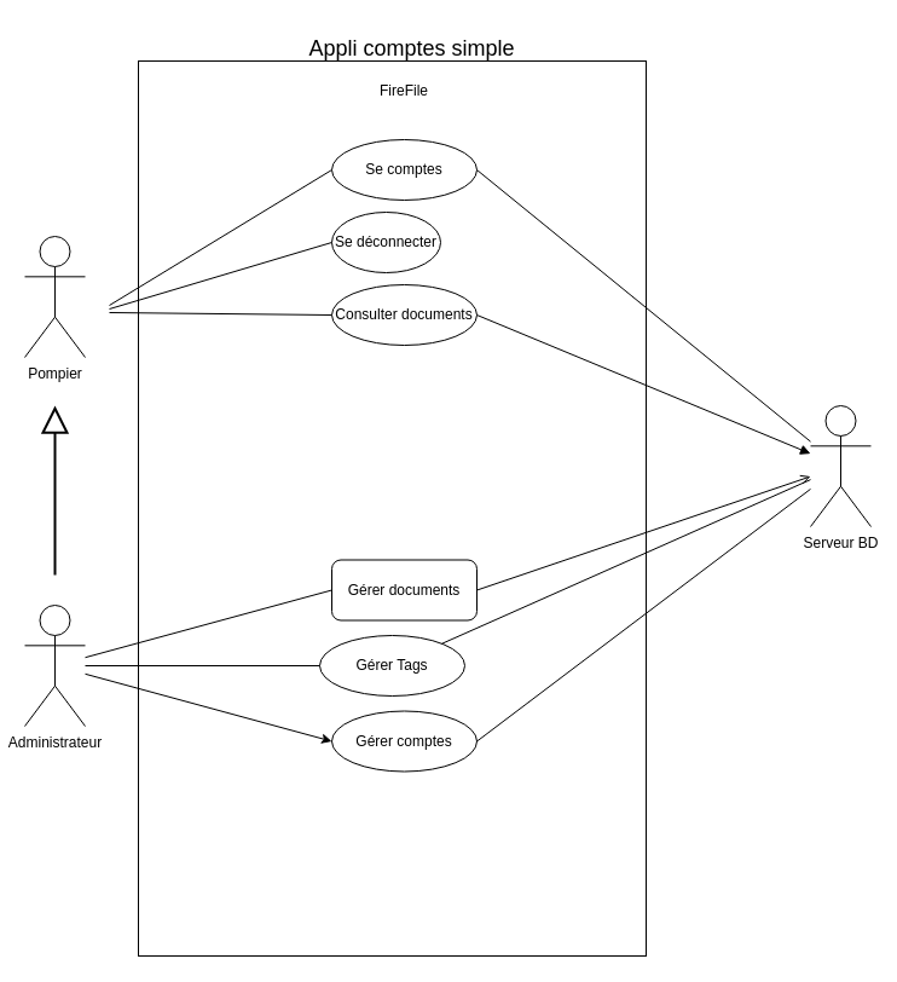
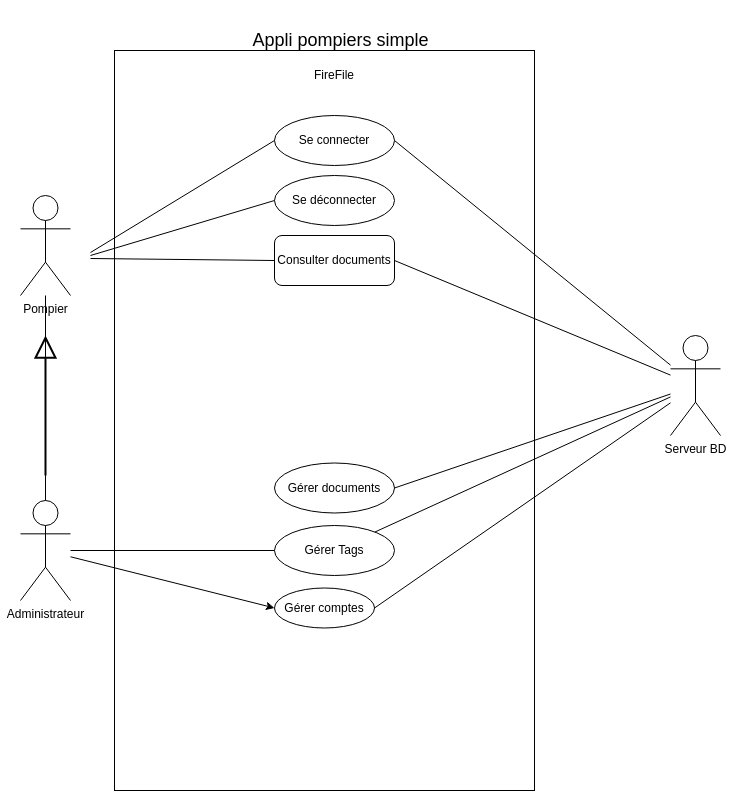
- <mxCell id="14" value="&lt;font style=&quot;font-size: 18px;&quot;&gt;Appli comptes simple &lt;/font&gt;" style="text;html=1;align=center;verticalAlign=middle;resizable=0;points=[];autosize=1;strokeColor=none;fillColor=none;" parent="1" vertex="1"><mxGeometry x="240" y="20" width="200" height="40" as="geometry" /></mxCell>
+ <mxCell id="14" value="&lt;font style=&quot;font-size: 18px;&quot;&gt;Appli pompiers simple &lt;/font&gt;" style="text;html=1;align=center;verticalAlign=middle;resizable=0;points=[];autosize=1;strokeColor=none;fillColor=none;" parent="1" vertex="1"><mxGeometry x="240" y="20" width="200" height="40" as="geometry" /></mxCell>
- <mxCell id="6" value="Se comptes" style="ellipse;whiteSpace=wrap;html=1;" parent="1" vertex="1"><mxGeometry x="274" y="115" width="120" height="50" as="geometry" /></mxCell>
+ <mxCell id="6" value="Se connecter" style="ellipse;whiteSpace=wrap;html=1;" parent="1" vertex="1"><mxGeometry x="274" y="115" width="120" height="50" as="geometry" /></mxCell>
- <mxCell id="17" value="Se déconnecter" style="ellipse;whiteSpace=wrap;html=1;" parent="1" vertex="1"><mxGeometry x="274" y="175" width="90" height="50" as="geometry" /></mxCell>
+ <mxCell id="17" value="Se déconnecter" style="ellipse;whiteSpace=wrap;html=1;" parent="1" vertex="1"><mxGeometry x="274" y="175" width="120" height="50" as="geometry" /></mxCell>
- <mxCell id="10" value="Consulter documents" style="ellipse;whiteSpace=wrap;html=1;" parent="1" vertex="1"><mxGeometry x="274" y="235" width="120" height="50" as="geometry" /></mxCell>
+ <mxCell id="10" value="Consulter documents" style="whiteSpace=wrap;html=1;rounded=1;" parent="1" vertex="1"><mxGeometry x="274" y="235" width="120" height="50" as="geometry" /></mxCell>
- <mxCell id="13" value="" style="endArrow=block;html=1;rounded=0;exitX=1;exitY=0.5;exitDx=0;exitDy=0;" parent="1" source="10" target="8" edge="1"><mxGeometry width="50" height="50" relative="1" as="geometry"><mxPoint x="394" y="262" as="sourcePoint" /><mxPoint x="650" y="395" as="targetPoint" /></mxGeometry></mxCell>
+ <mxCell id="13" value="" style="endArrow=none;html=1;rounded=0;exitX=1;exitY=0.5;exitDx=0;exitDy=0;" parent="1" source="10" target="8" edge="1"><mxGeometry width="50" height="50" relative="1" as="geometry"><mxPoint x="394" y="262" as="sourcePoint" /><mxPoint x="650" y="395" as="targetPoint" /></mxGeometry></mxCell>
- <mxCell id="15" style="rounded=0;orthogonalLoop=1;jettySize=auto;html=1;endArrow=open;endFill=0;exitX=1;exitY=0.5;exitDx=0;exitDy=0;" parent="1" source="16" target="8" edge="1"><mxGeometry relative="1" as="geometry"><mxPoint x="640" y="435" as="targetPoint" /></mxGeometry></mxCell>
+ <mxCell id="15" style="rounded=0;orthogonalLoop=1;jettySize=auto;html=1;endArrow=none;endFill=0;exitX=1;exitY=0.5;exitDx=0;exitDy=0;" parent="1" source="16" target="8" edge="1"><mxGeometry relative="1" as="geometry"><mxPoint x="640" y="435" as="targetPoint" /></mxGeometry></mxCell>
- <mxCell id="16" value="Gérer documents" style="whiteSpace=wrap;html=1;rounded=1;" parent="1" vertex="1"><mxGeometry x="274" y="462.5" width="120" height="50" as="geometry" /></mxCell>
+ <mxCell id="16" value="Gérer documents" style="ellipse;whiteSpace=wrap;html=1;" parent="1" vertex="1"><mxGeometry x="274" y="462.5" width="120" height="50" as="geometry" /></mxCell>
- <mxCell id="21" value="" style="endArrow=none;html=1;rounded=0;entryX=0;entryY=0.5;entryDx=0;entryDy=0;" parent="1" source="5" target="16" edge="1"><mxGeometry width="50" height="50" relative="1" as="geometry"><mxPoint x="90" y="550" as="sourcePoint" /><mxPoint x="274" y="492.5" as="targetPoint" /></mxGeometry></mxCell>
+ <mxCell id="21" value="" style="endArrow=none;html=1;rounded=0;" parent="1" source="5" target="3" edge="1"><mxGeometry width="50" height="50" relative="1" as="geometry"><mxPoint x="90" y="550" as="sourcePoint" /><mxPoint x="274" y="492.5" as="targetPoint" /></mxGeometry></mxCell>
- <mxCell id="23" value="Gérer Tags" style="ellipse;whiteSpace=wrap;html=1;" parent="1" vertex="1"><mxGeometry x="264" y="525" width="120" height="50" as="geometry" /></mxCell>
+ <mxCell id="23" value="Gérer Tags" style="ellipse;whiteSpace=wrap;html=1;" parent="1" vertex="1"><mxGeometry x="274" y="525" width="120" height="50" as="geometry" /></mxCell>
- <mxCell id="20" value="Gérer comptes" style="ellipse;whiteSpace=wrap;html=1;" parent="1" vertex="1"><mxGeometry x="274" y="587.5" width="120" height="50" as="geometry" /></mxCell>
+ <mxCell id="20" value="Gérer comptes" style="ellipse;whiteSpace=wrap;html=1;" parent="1" vertex="1"><mxGeometry x="274" y="587.5" width="100" height="40" as="geometry" /></mxCell>
